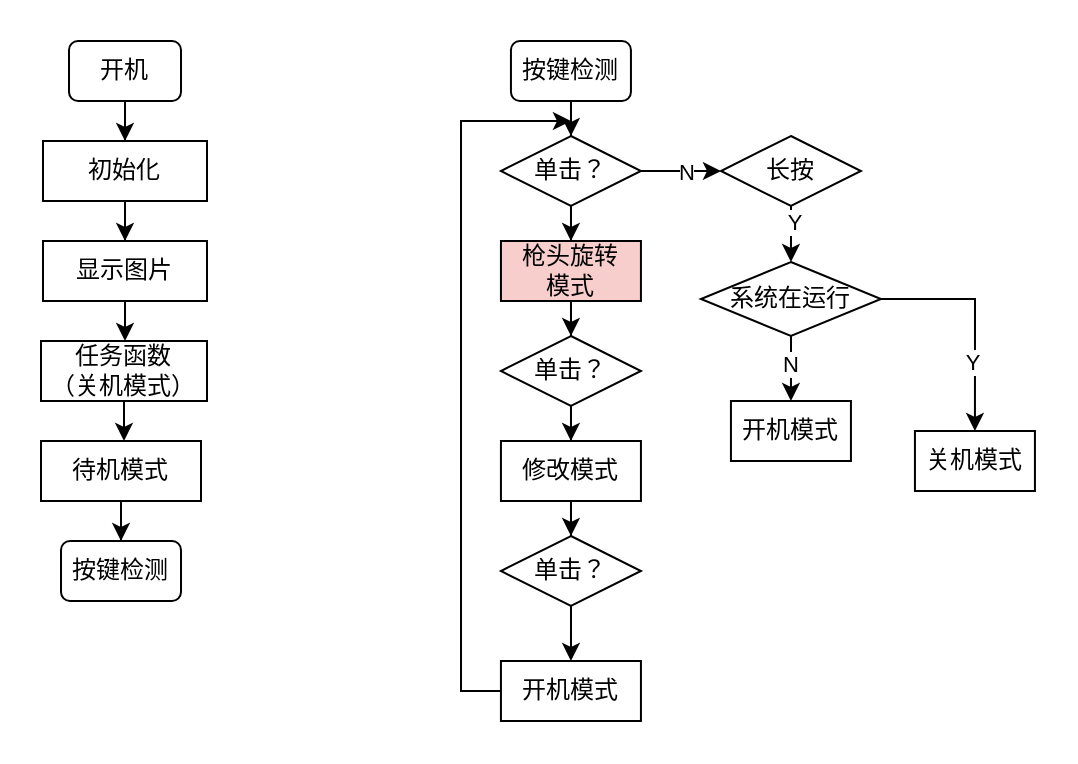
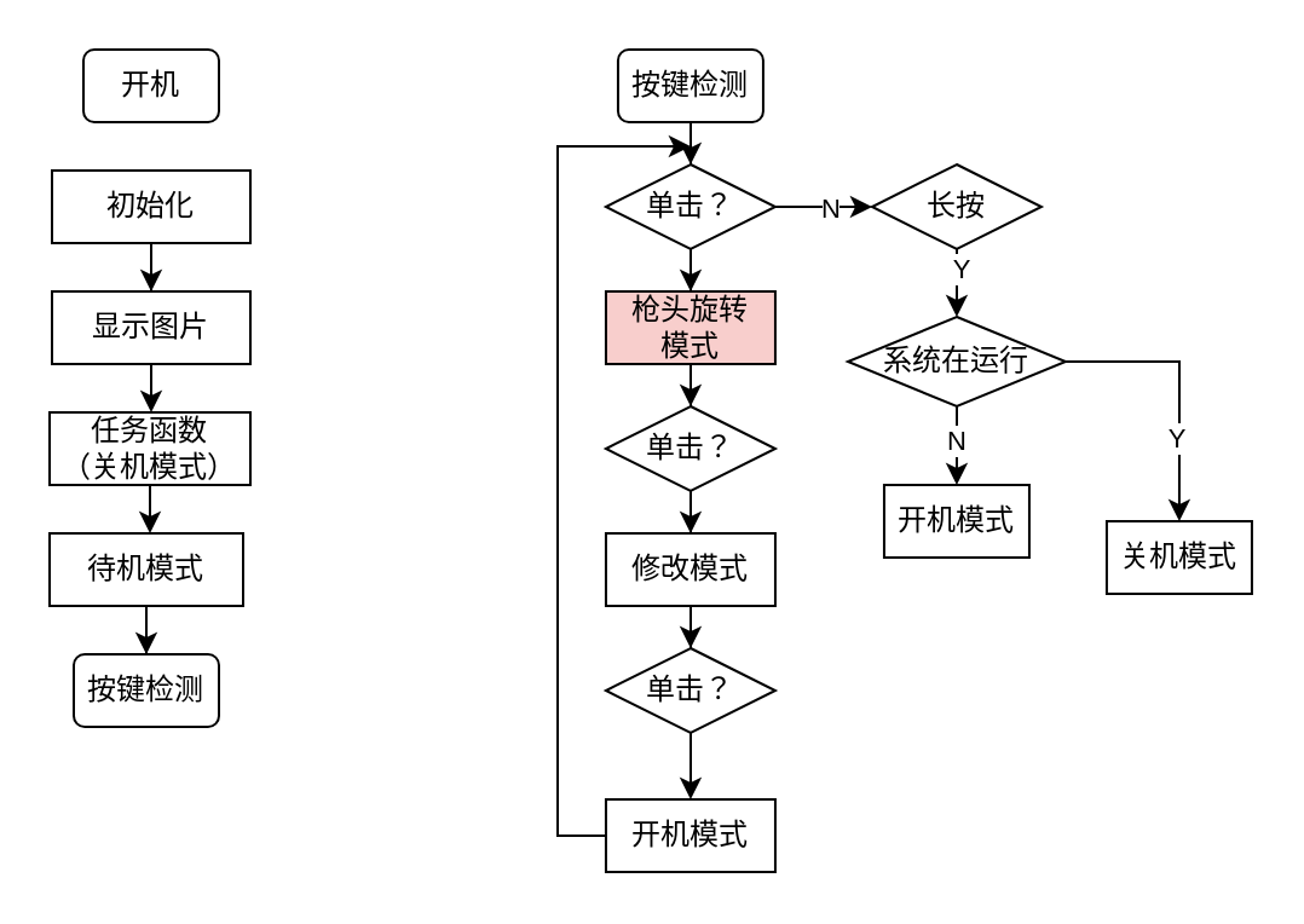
- <mxCell id="2" style="edgeStyle=orthogonalEdgeStyle;rounded=0;orthogonalLoop=1;jettySize=auto;html=1;entryX=0.5;entryY=0;entryDx=0;entryDy=0;" edge="1" parent="1" source="3" target="5"><mxGeometry relative="1" as="geometry" /></mxCell>
